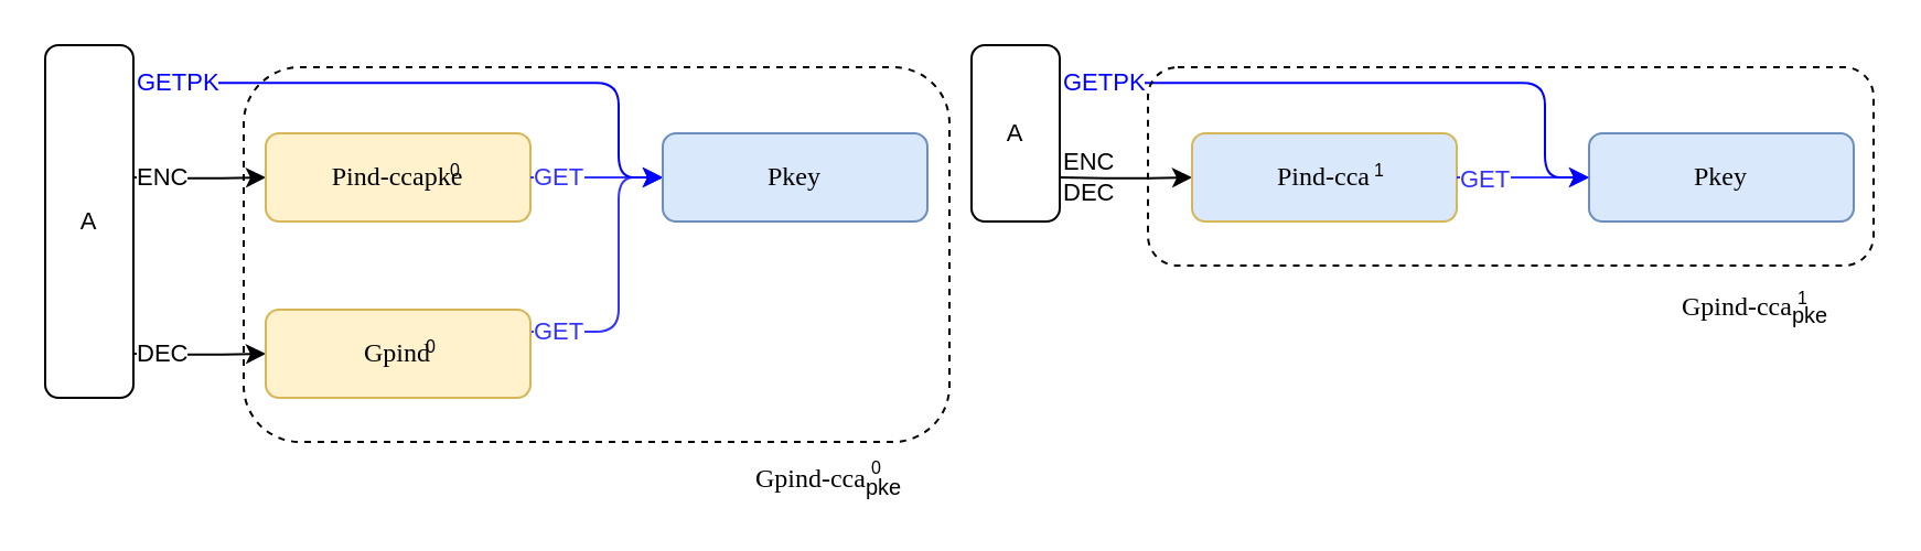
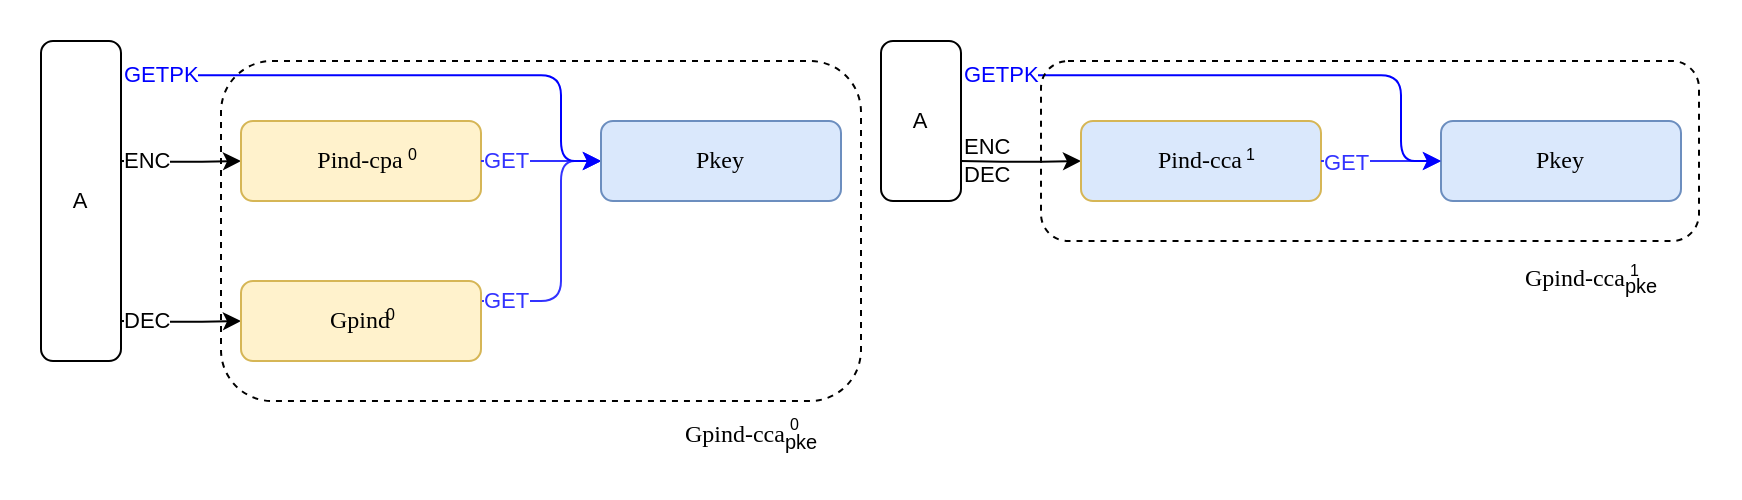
- <mxCell id="4" value="Pind-ccapke" style="rounded=1;whiteSpace=wrap;html=1;fillColor=#fff2cc;strokeColor=#d6b656;fontFamily=Georgia;" parent="1" vertex="1"><mxGeometry x="120" y="60" width="120" height="40" as="geometry" /></mxCell>
+ <mxCell id="4" value="Pind-cpa" style="rounded=1;whiteSpace=wrap;html=1;fillColor=#fff2cc;strokeColor=#d6b656;fontFamily=Georgia;" parent="1" vertex="1"><mxGeometry x="120" y="60" width="120" height="40" as="geometry" /></mxCell>
